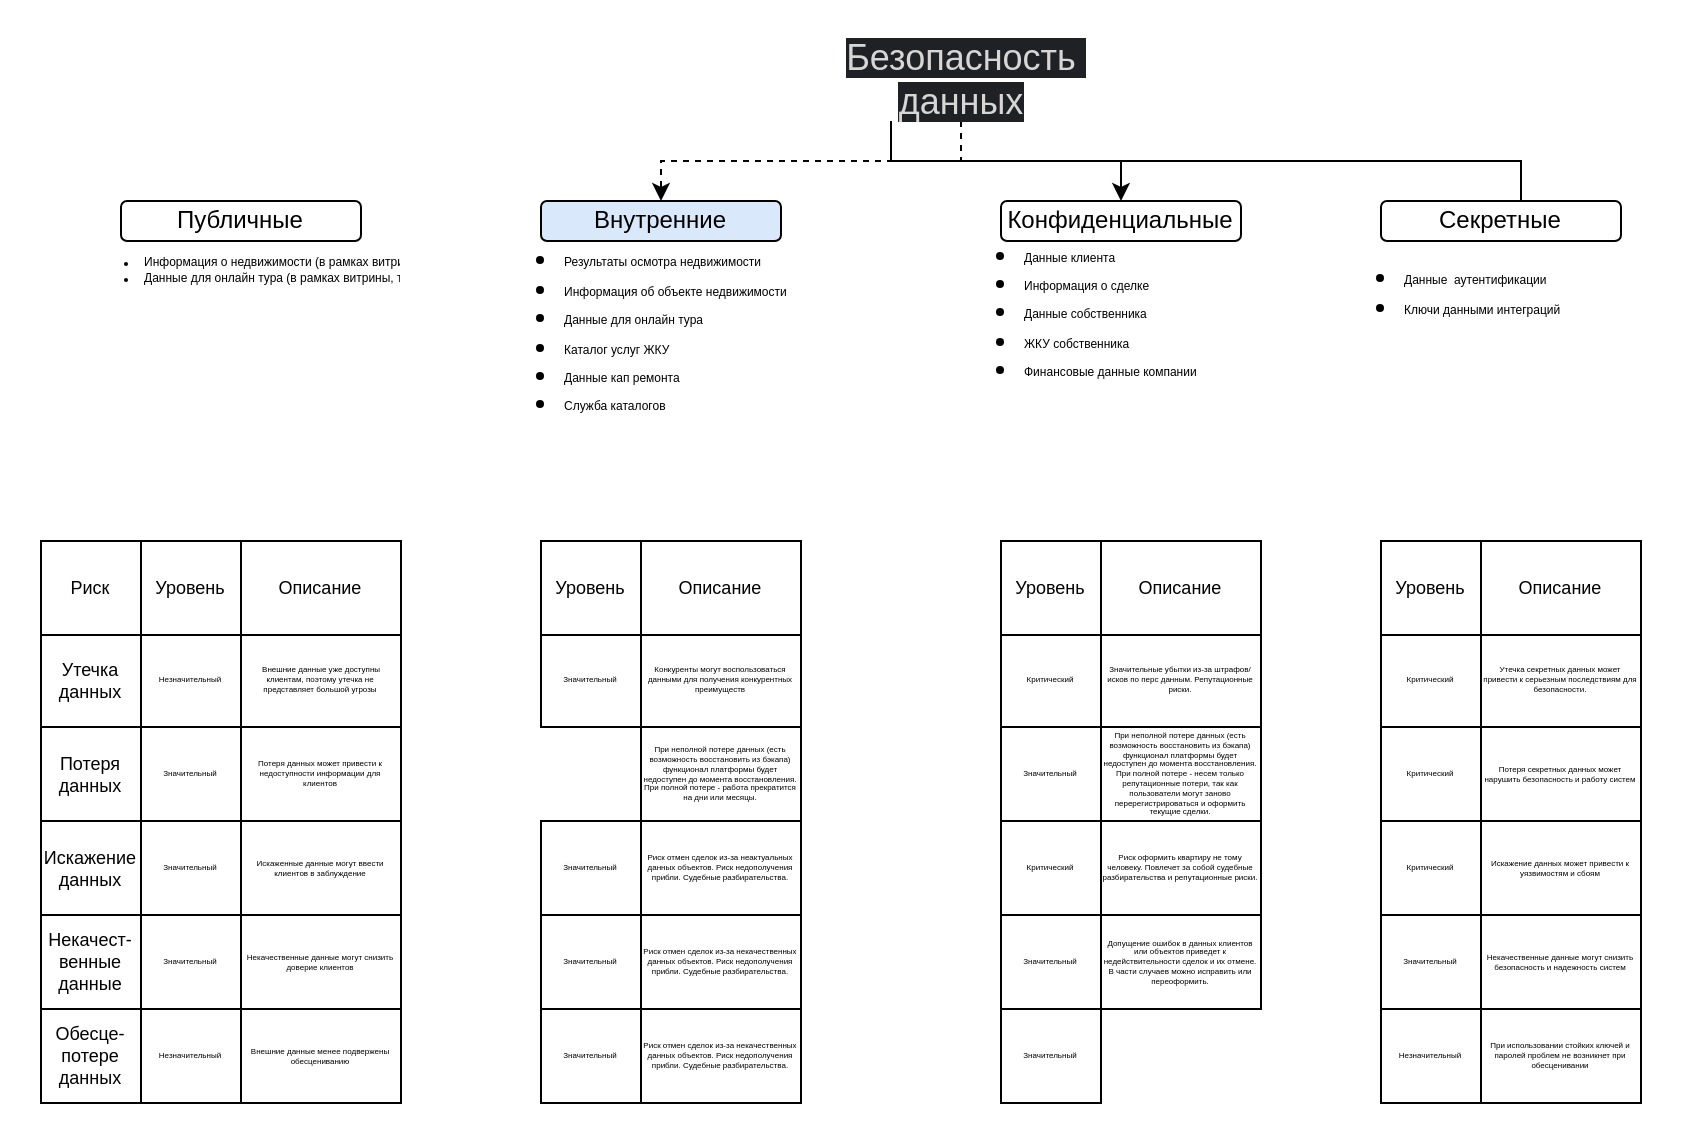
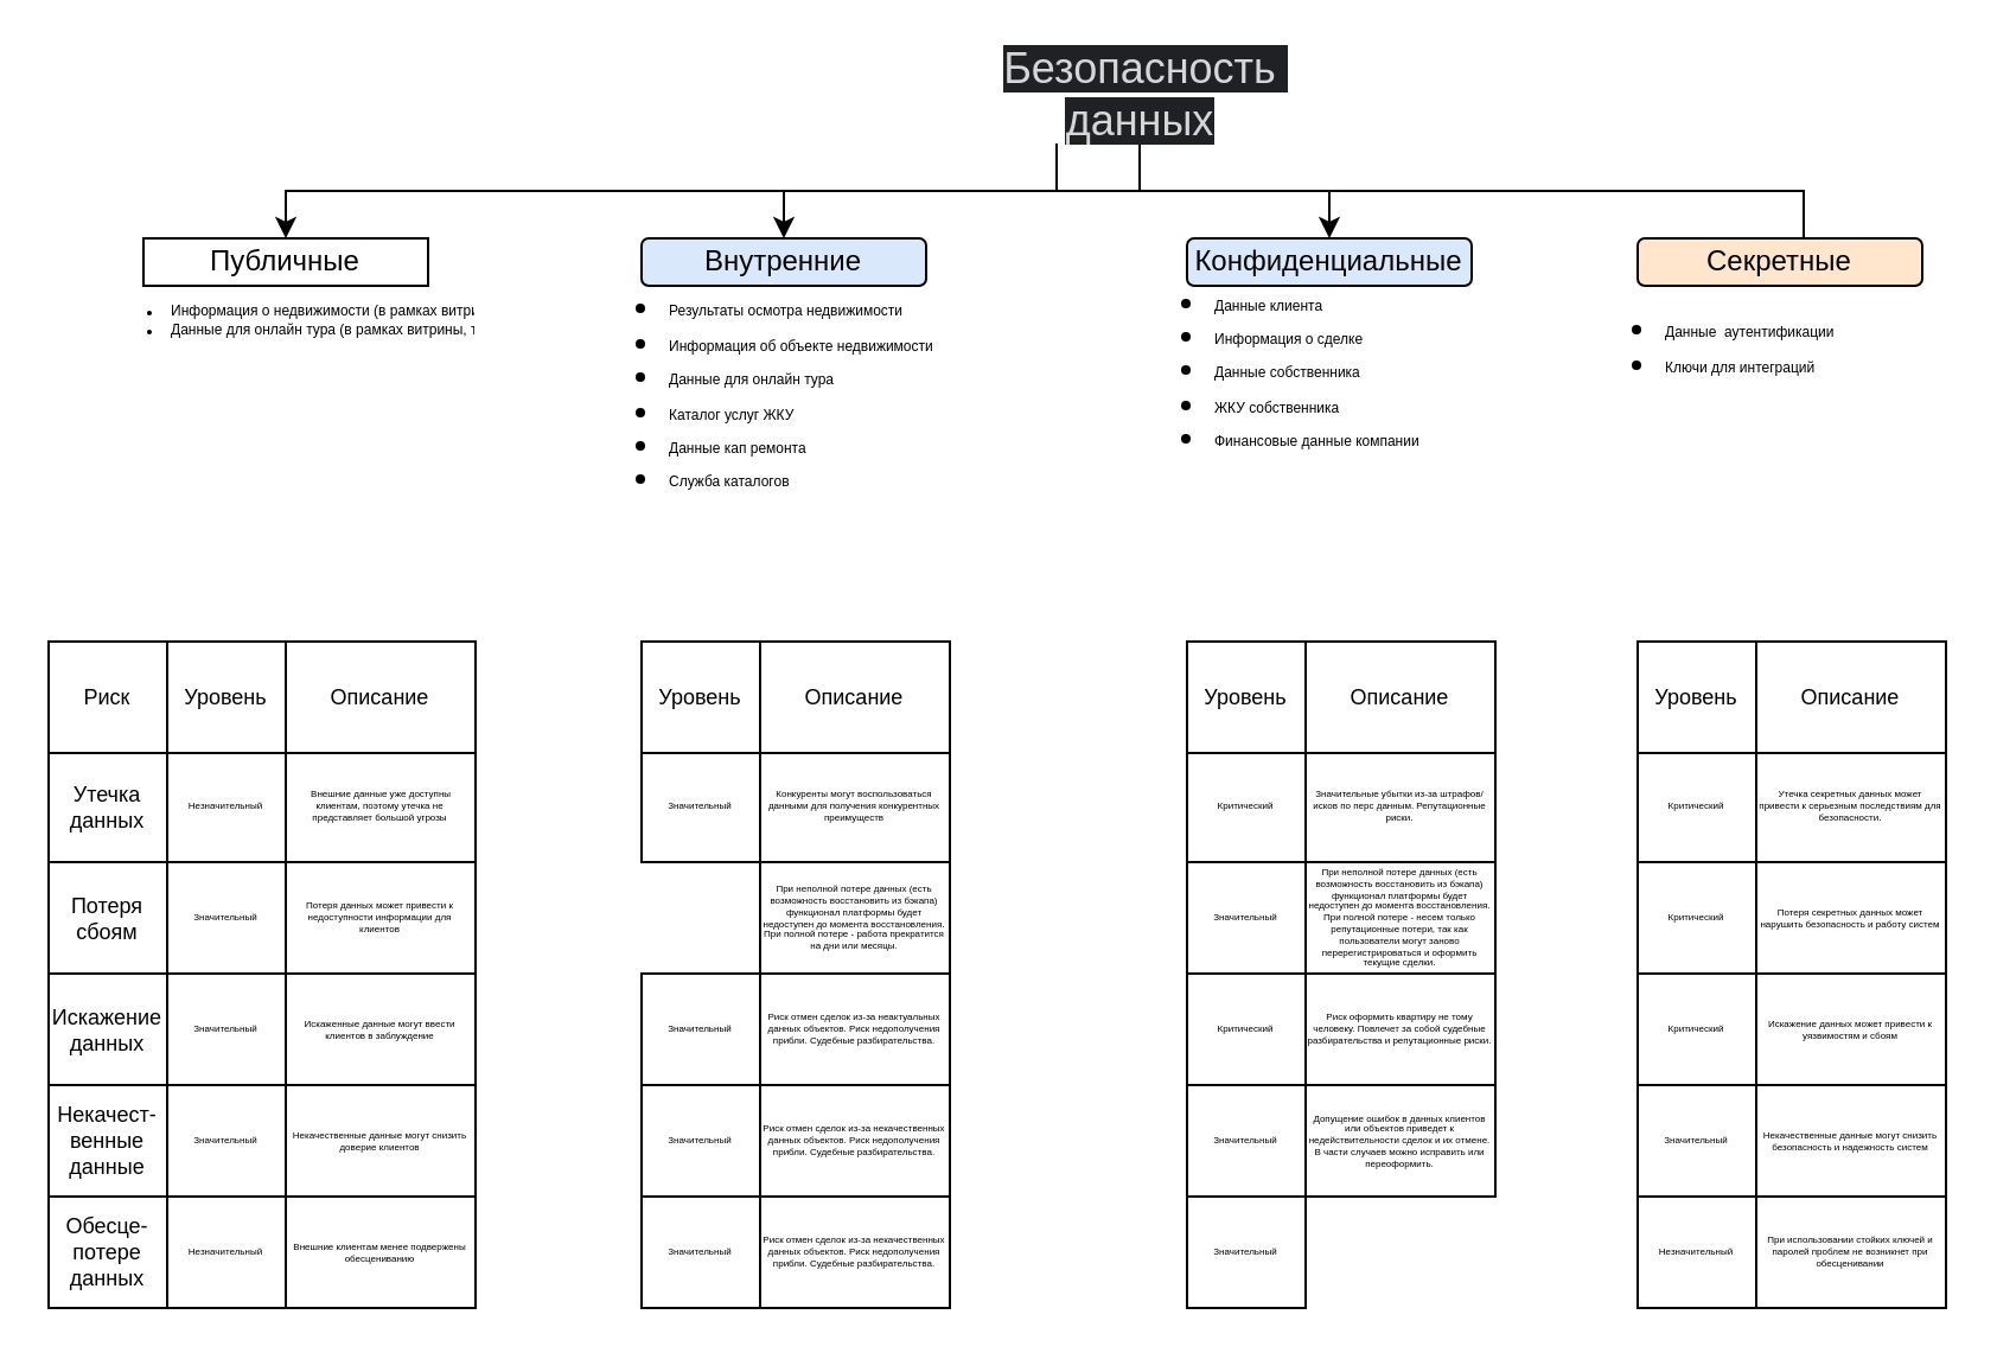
- <mxCell id="3" style="edgeStyle=orthogonalEdgeStyle;rounded=0;orthogonalLoop=1;jettySize=auto;html=1;entryX=0.5;entryY=0;entryDx=0;entryDy=0;dashed=1;" edge="1" parent="1" source="5" target="9"><mxGeometry relative="1" as="geometry" /></mxCell>
+ <mxCell id="3" style="edgeStyle=orthogonalEdgeStyle;rounded=0;orthogonalLoop=1;jettySize=auto;html=1;entryX=0.5;entryY=0;entryDx=0;entryDy=0;" edge="1" parent="1" source="5" target="9"><mxGeometry relative="1" as="geometry" /></mxCell>
+ <mxCell id="2" style="edgeStyle=orthogonalEdgeStyle;rounded=0;orthogonalLoop=1;jettySize=auto;html=1;" edge="1" parent="1" source="5" target="6"><mxGeometry relative="1" as="geometry"><Array as="points"><mxPoint x="445" y="80" /><mxPoint x="120" y="80" /></Array></mxGeometry></mxCell>
- <mxCell id="6" value="Публичные" style="rounded=1;whiteSpace=wrap;html=1;" vertex="1" parent="1"><mxGeometry x="60" y="100" width="120" height="20" as="geometry" /></mxCell>
+ <mxCell id="6" value="Публичные" style="whiteSpace=wrap;html=1;rounded=0;" vertex="1" parent="1"><mxGeometry x="60" y="100" width="120" height="20" as="geometry" /></mxCell>
- <mxCell id="8" value="Конфиденциальные" style="rounded=1;whiteSpace=wrap;html=1;" vertex="1" parent="1"><mxGeometry x="500" y="100" width="120" height="20" as="geometry" /></mxCell>
+ <mxCell id="8" value="Конфиденциальные" style="rounded=1;whiteSpace=wrap;html=1;fillColor=#dae8fc;" vertex="1" parent="1"><mxGeometry x="500" y="100" width="120" height="20" as="geometry" /></mxCell>
- <mxCell id="7" value="Секретные" style="rounded=1;whiteSpace=wrap;html=1;" vertex="1" parent="1"><mxGeometry x="690" y="100" width="120" height="20" as="geometry" /></mxCell>
+ <mxCell id="7" value="Секретные" style="rounded=1;whiteSpace=wrap;html=1;fillColor=#ffe6cc;" vertex="1" parent="1"><mxGeometry x="690" y="100" width="120" height="20" as="geometry" /></mxCell>
- <mxCell id="12" value="&lt;ul&gt;&lt;li&gt;&lt;span style=&quot;font-size: 6px; background-color: transparent; color: light-dark(rgb(0, 0, 0), rgb(255, 255, 255));&quot;&gt;Данные&amp;nbsp; аутентификации&lt;/span&gt;&lt;/li&gt;&lt;li&gt;&lt;span style=&quot;font-size: 6px; background-color: transparent; color: light-dark(rgb(0, 0, 0), rgb(255, 255, 255));&quot;&gt;Ключи данными интеграций&lt;/span&gt;&lt;/li&gt;&lt;/ul&gt;" style="text;html=1;align=left;verticalAlign=middle;resizable=0;points=[];autosize=1;strokeColor=none;fillColor=none;" vertex="1" parent="1"><mxGeometry x="660" y="110" width="140" height="70" as="geometry" /></mxCell>
+ <mxCell id="12" value="&lt;ul&gt;&lt;li&gt;&lt;span style=&quot;font-size: 6px; background-color: transparent; color: light-dark(rgb(0, 0, 0), rgb(255, 255, 255));&quot;&gt;Данные&amp;nbsp; аутентификации&lt;/span&gt;&lt;/li&gt;&lt;li&gt;&lt;span style=&quot;font-size: 6px; background-color: transparent; color: light-dark(rgb(0, 0, 0), rgb(255, 255, 255));&quot;&gt;Ключи для интеграций&lt;/span&gt;&lt;/li&gt;&lt;/ul&gt;" style="text;html=1;align=left;verticalAlign=middle;resizable=0;points=[];autosize=1;strokeColor=none;fillColor=none;" vertex="1" parent="1"><mxGeometry x="660" y="110" width="140" height="70" as="geometry" /></mxCell>
- <mxCell id="24" value="Потеря данных" style="connectable=0;recursiveResize=0;strokeColor=inherit;fillColor=none;align=center;whiteSpace=wrap;html=1;fontSize=9;" vertex="1" parent="23"><mxGeometry width="50" height="47" as="geometry"><mxRectangle width="50" height="47" as="alternateBounds" /></mxGeometry></mxCell>
+ <mxCell id="24" value="Потеря сбоям" style="connectable=0;recursiveResize=0;strokeColor=inherit;fillColor=none;align=center;whiteSpace=wrap;html=1;fontSize=9;" vertex="1" parent="23"><mxGeometry width="50" height="47" as="geometry"><mxRectangle width="50" height="47" as="alternateBounds" /></mxGeometry></mxCell>
- <mxCell id="38" value="Внешние данные менее подвержены обесцениванию" style="connectable=0;recursiveResize=0;strokeColor=inherit;fillColor=none;align=center;whiteSpace=wrap;html=1;fontSize=4;" vertex="1" parent="35"><mxGeometry x="100" width="80" height="47" as="geometry"><mxRectangle width="80" height="47" as="alternateBounds" /></mxGeometry></mxCell>
+ <mxCell id="38" value="Внешние клиентам менее подвержены обесцениванию" style="connectable=0;recursiveResize=0;strokeColor=inherit;fillColor=none;align=center;whiteSpace=wrap;html=1;fontSize=4;" vertex="1" parent="35"><mxGeometry x="100" width="80" height="47" as="geometry"><mxRectangle width="80" height="47" as="alternateBounds" /></mxGeometry></mxCell>
